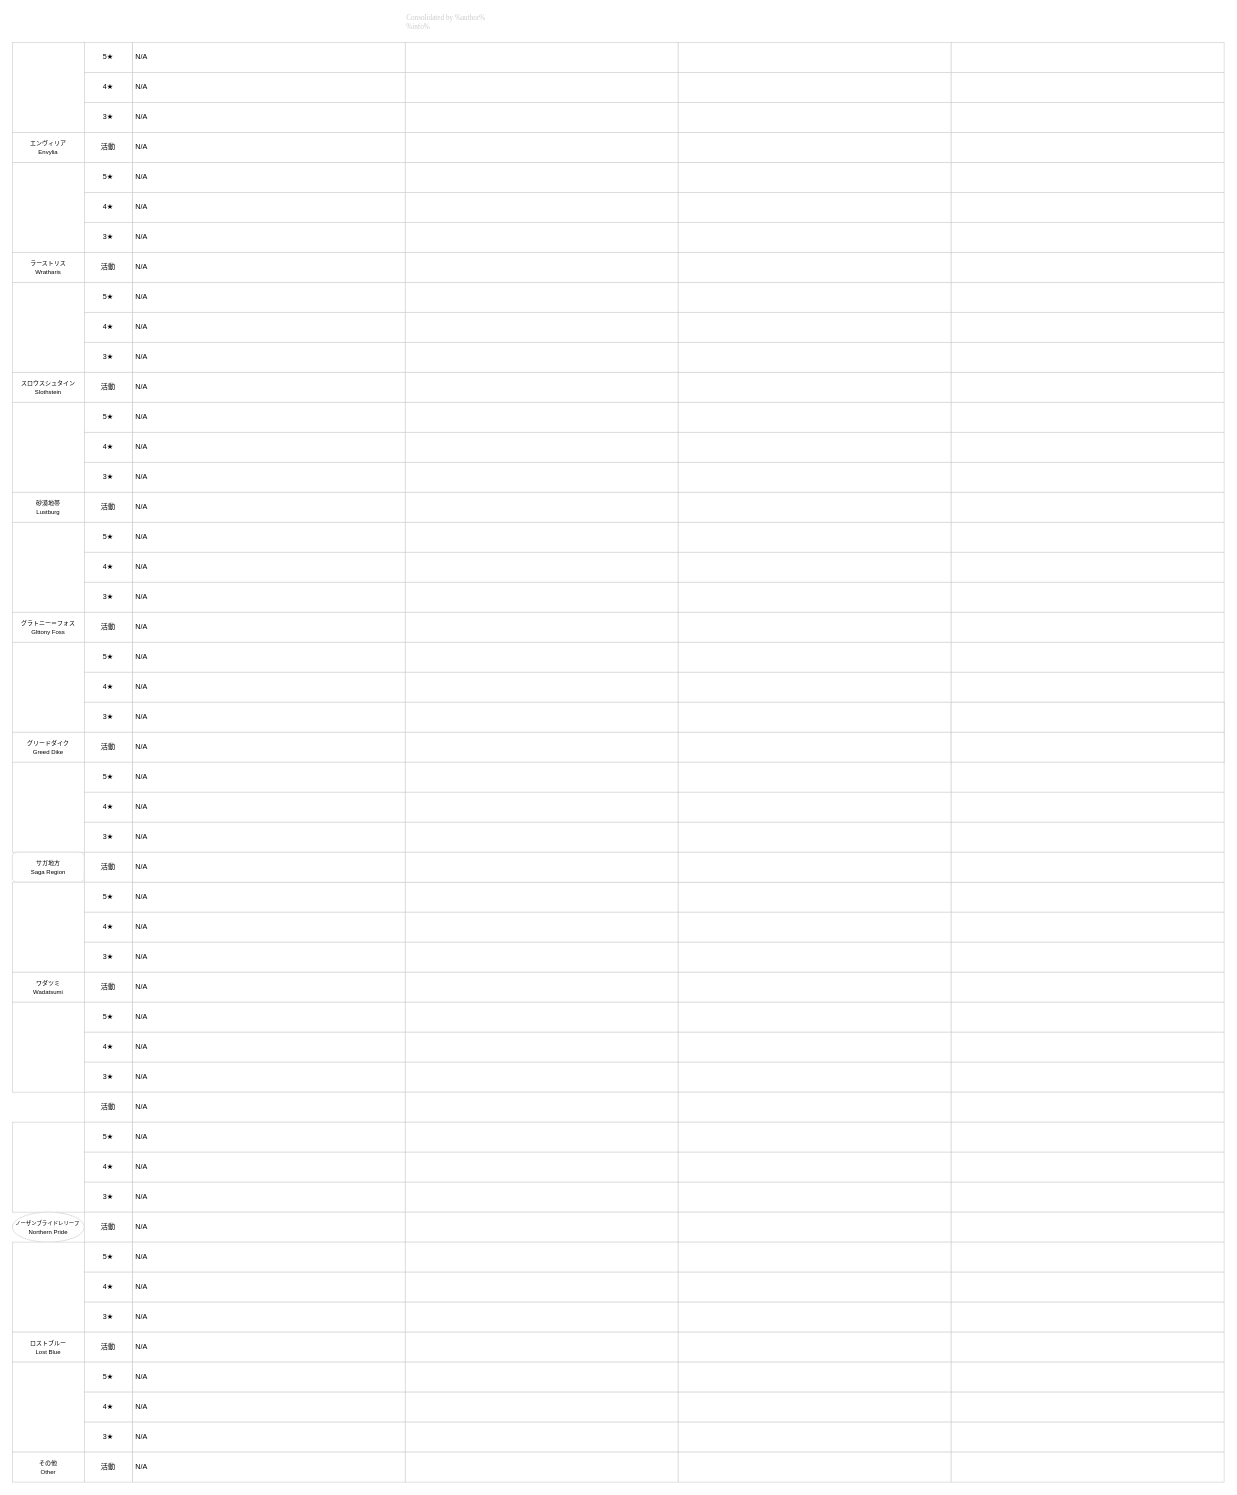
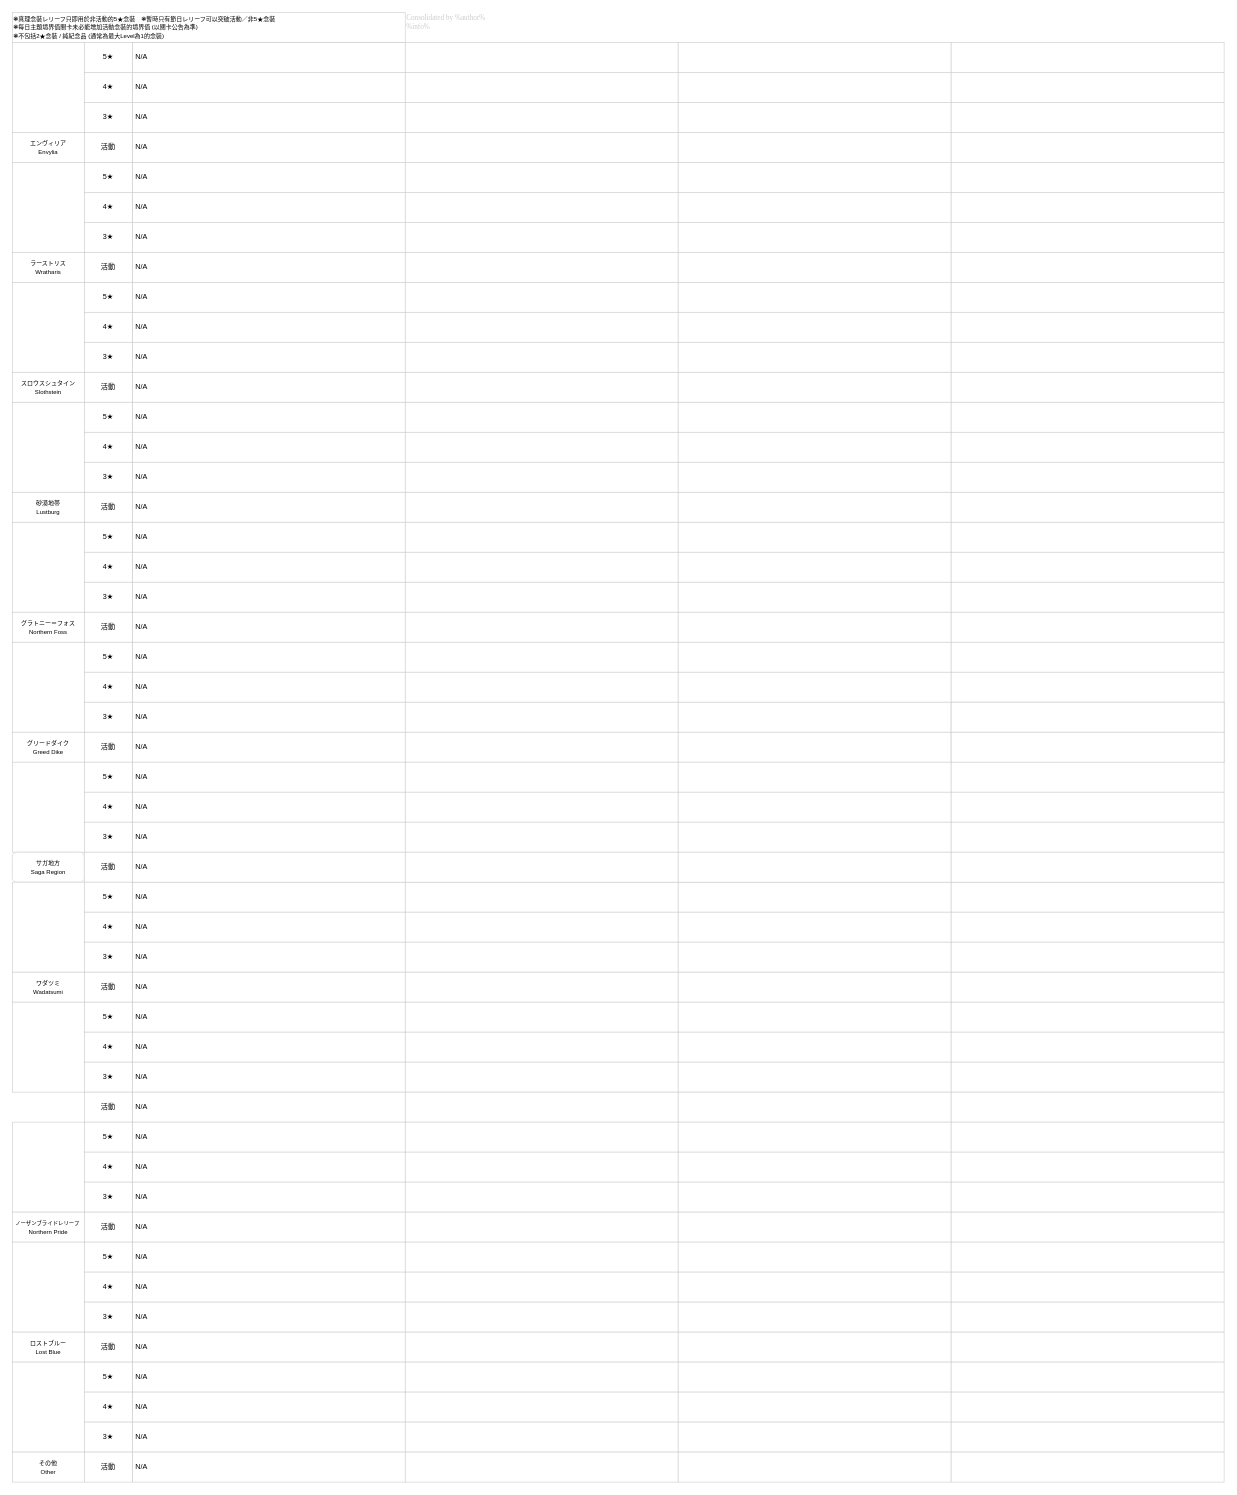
+ <mxCell id="223" value="&lt;font style=&quot;font-size: 10px&quot;&gt;❃真理念裝レリーフ只即用於非活動的5★念裝　❃暫時只有節日レリーフ可以突破活動／非5★念裝&lt;br&gt;❃每日主題境界值關卡未必能增加活動念裝的境界值 (以關卡公告為準)&lt;br&gt;❃不包括2★念裝 / 純紀念品 (通常為最大Level為1的念裝)&lt;br&gt;&lt;/font&gt;" style="rounded=0;whiteSpace=wrap;html=1;strokeColor=#CCCCCC;align=left;" parent="222" vertex="1"><mxGeometry x="20" y="20" width="655" height="50" as="geometry" /></mxCell>
- <mxCell id="339" value="&lt;font style=&quot;font-size: 10px&quot;&gt;グラトニー＝フォス&lt;br&gt;Glttony Foss&lt;br&gt;&lt;/font&gt;" style="rounded=0;whiteSpace=wrap;html=1;strokeColor=#CCCCCC;" parent="222" vertex="1"><mxGeometry x="20" y="1020" width="120" height="50" as="geometry" /></mxCell>
+ <mxCell id="339" value="&lt;font style=&quot;font-size: 10px&quot;&gt;グラトニー＝フォス&lt;br&gt;Northern Foss&lt;br&gt;&lt;/font&gt;" style="rounded=0;whiteSpace=wrap;html=1;strokeColor=#CCCCCC;" parent="222" vertex="1"><mxGeometry x="20" y="1020" width="120" height="50" as="geometry" /></mxCell>
- <mxCell id="430" value="&lt;font&gt;&lt;font style=&quot;font-size: 9px&quot;&gt;ノーザンブライドレリーフ&amp;nbsp;&lt;/font&gt;&lt;br&gt;&lt;span style=&quot;font-size: 10px&quot;&gt;Northern Pride&lt;/span&gt;&lt;br&gt;&lt;/font&gt;" style="ellipse;whiteSpace=wrap;html=1;strokeColor=#CCCCCC;" parent="222" vertex="1"><mxGeometry x="20" y="2020" width="120" height="50" as="geometry" /></mxCell>
+ <mxCell id="430" value="&lt;font&gt;&lt;font style=&quot;font-size: 9px&quot;&gt;ノーザンブライドレリーフ&amp;nbsp;&lt;/font&gt;&lt;br&gt;&lt;span style=&quot;font-size: 10px&quot;&gt;Northern Pride&lt;/span&gt;&lt;br&gt;&lt;/font&gt;" style="rounded=0;whiteSpace=wrap;html=1;strokeColor=#CCCCCC;" parent="222" vertex="1"><mxGeometry x="20" y="2020" width="120" height="50" as="geometry" /></mxCell>
